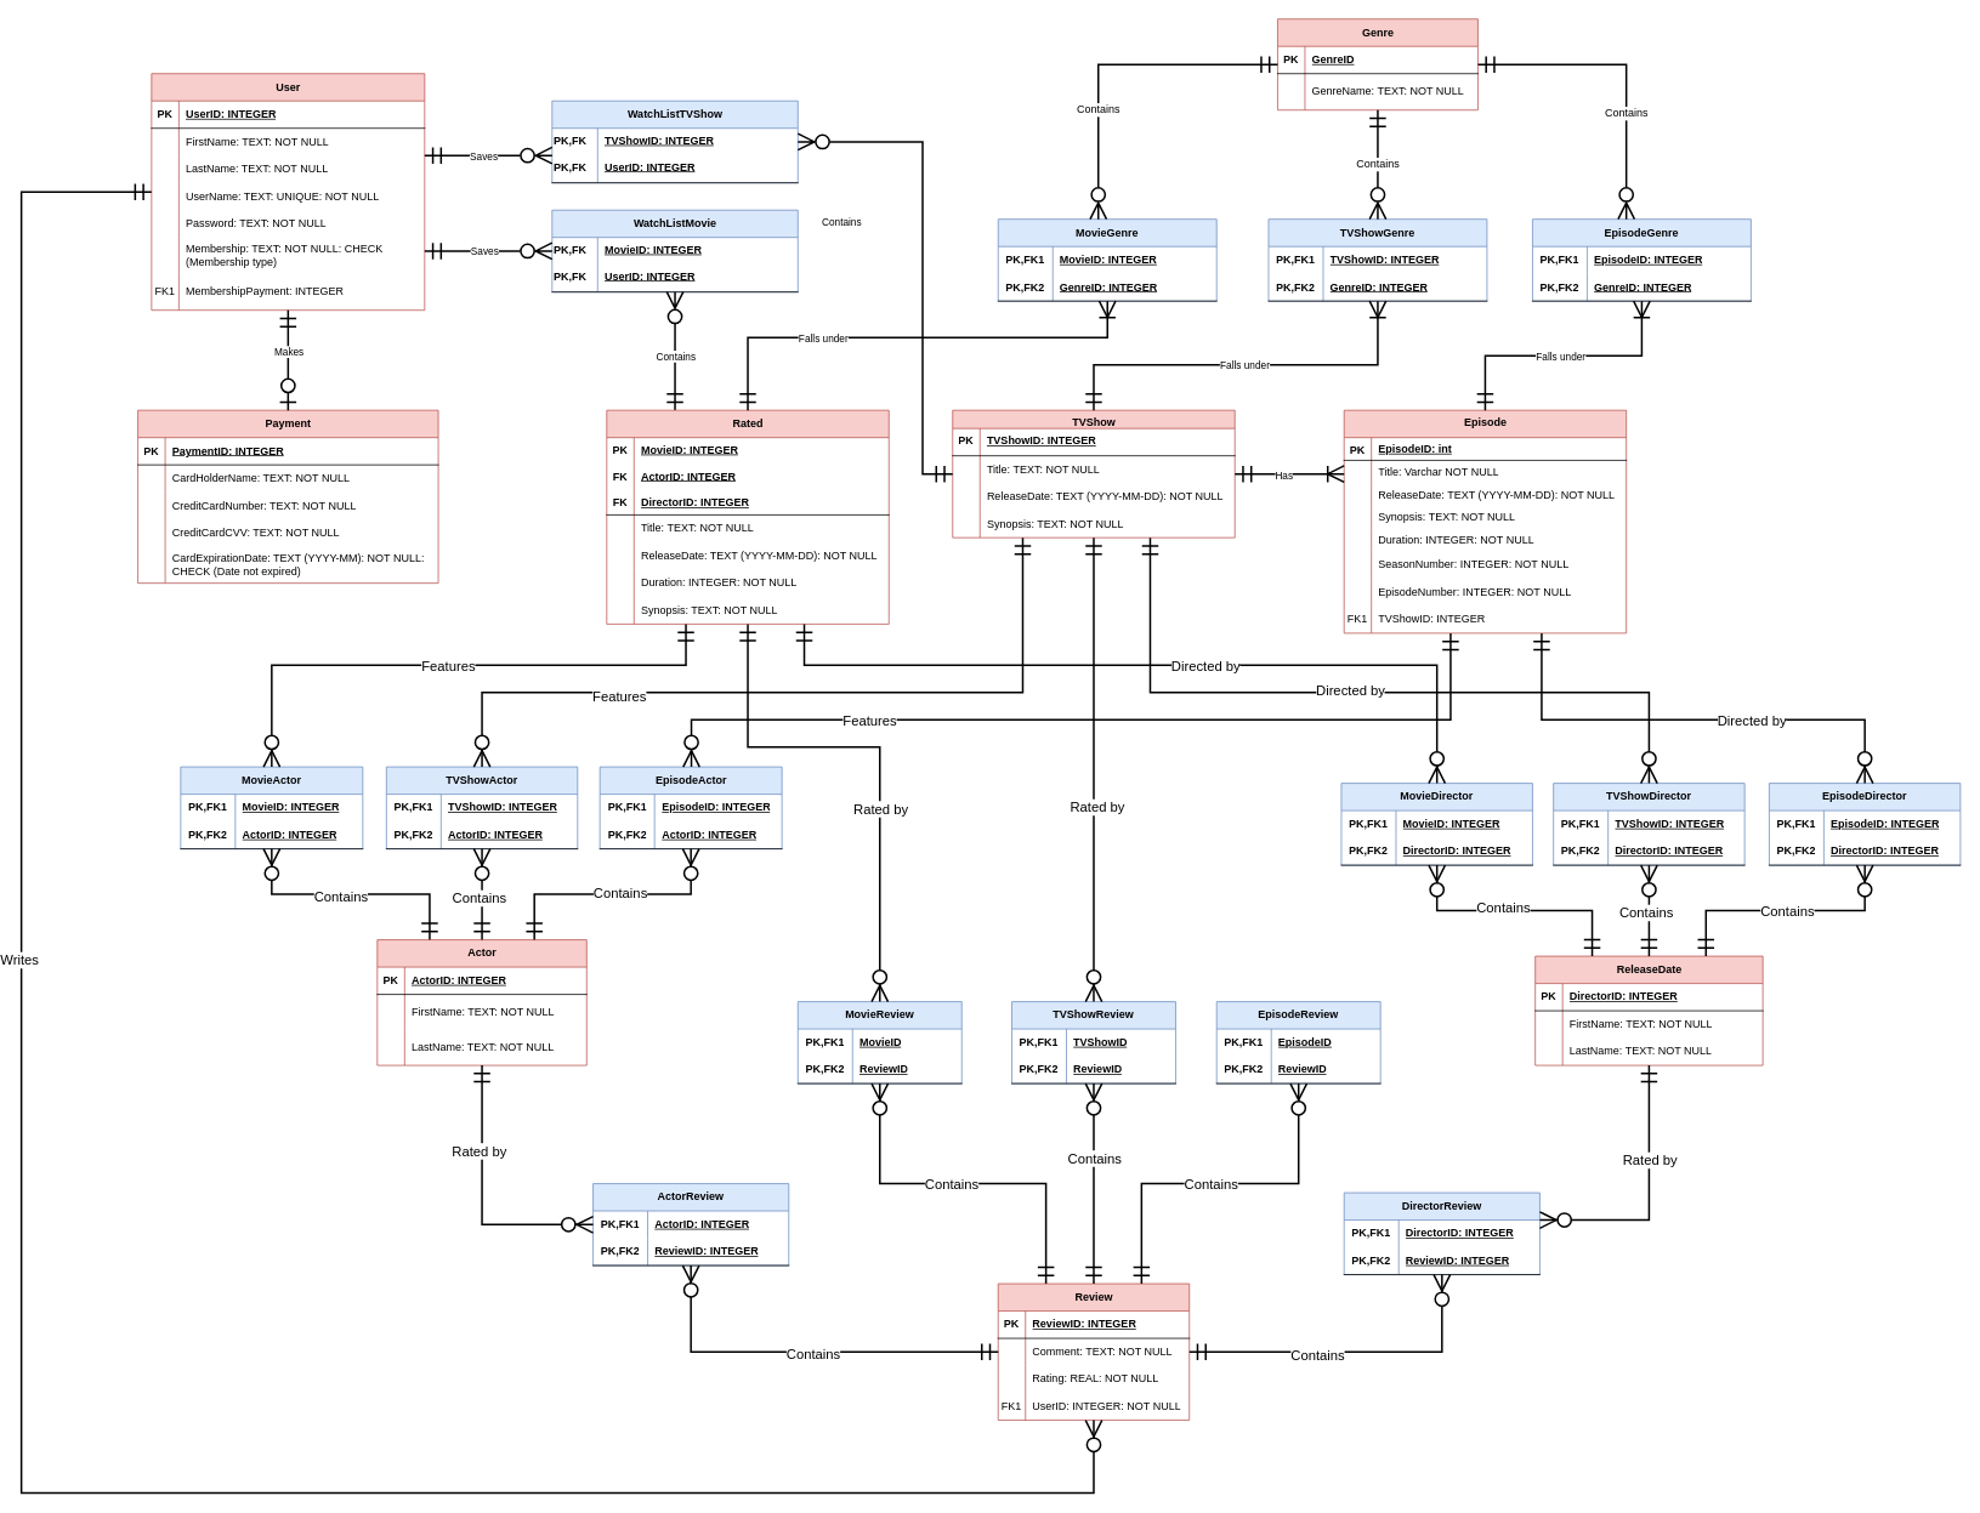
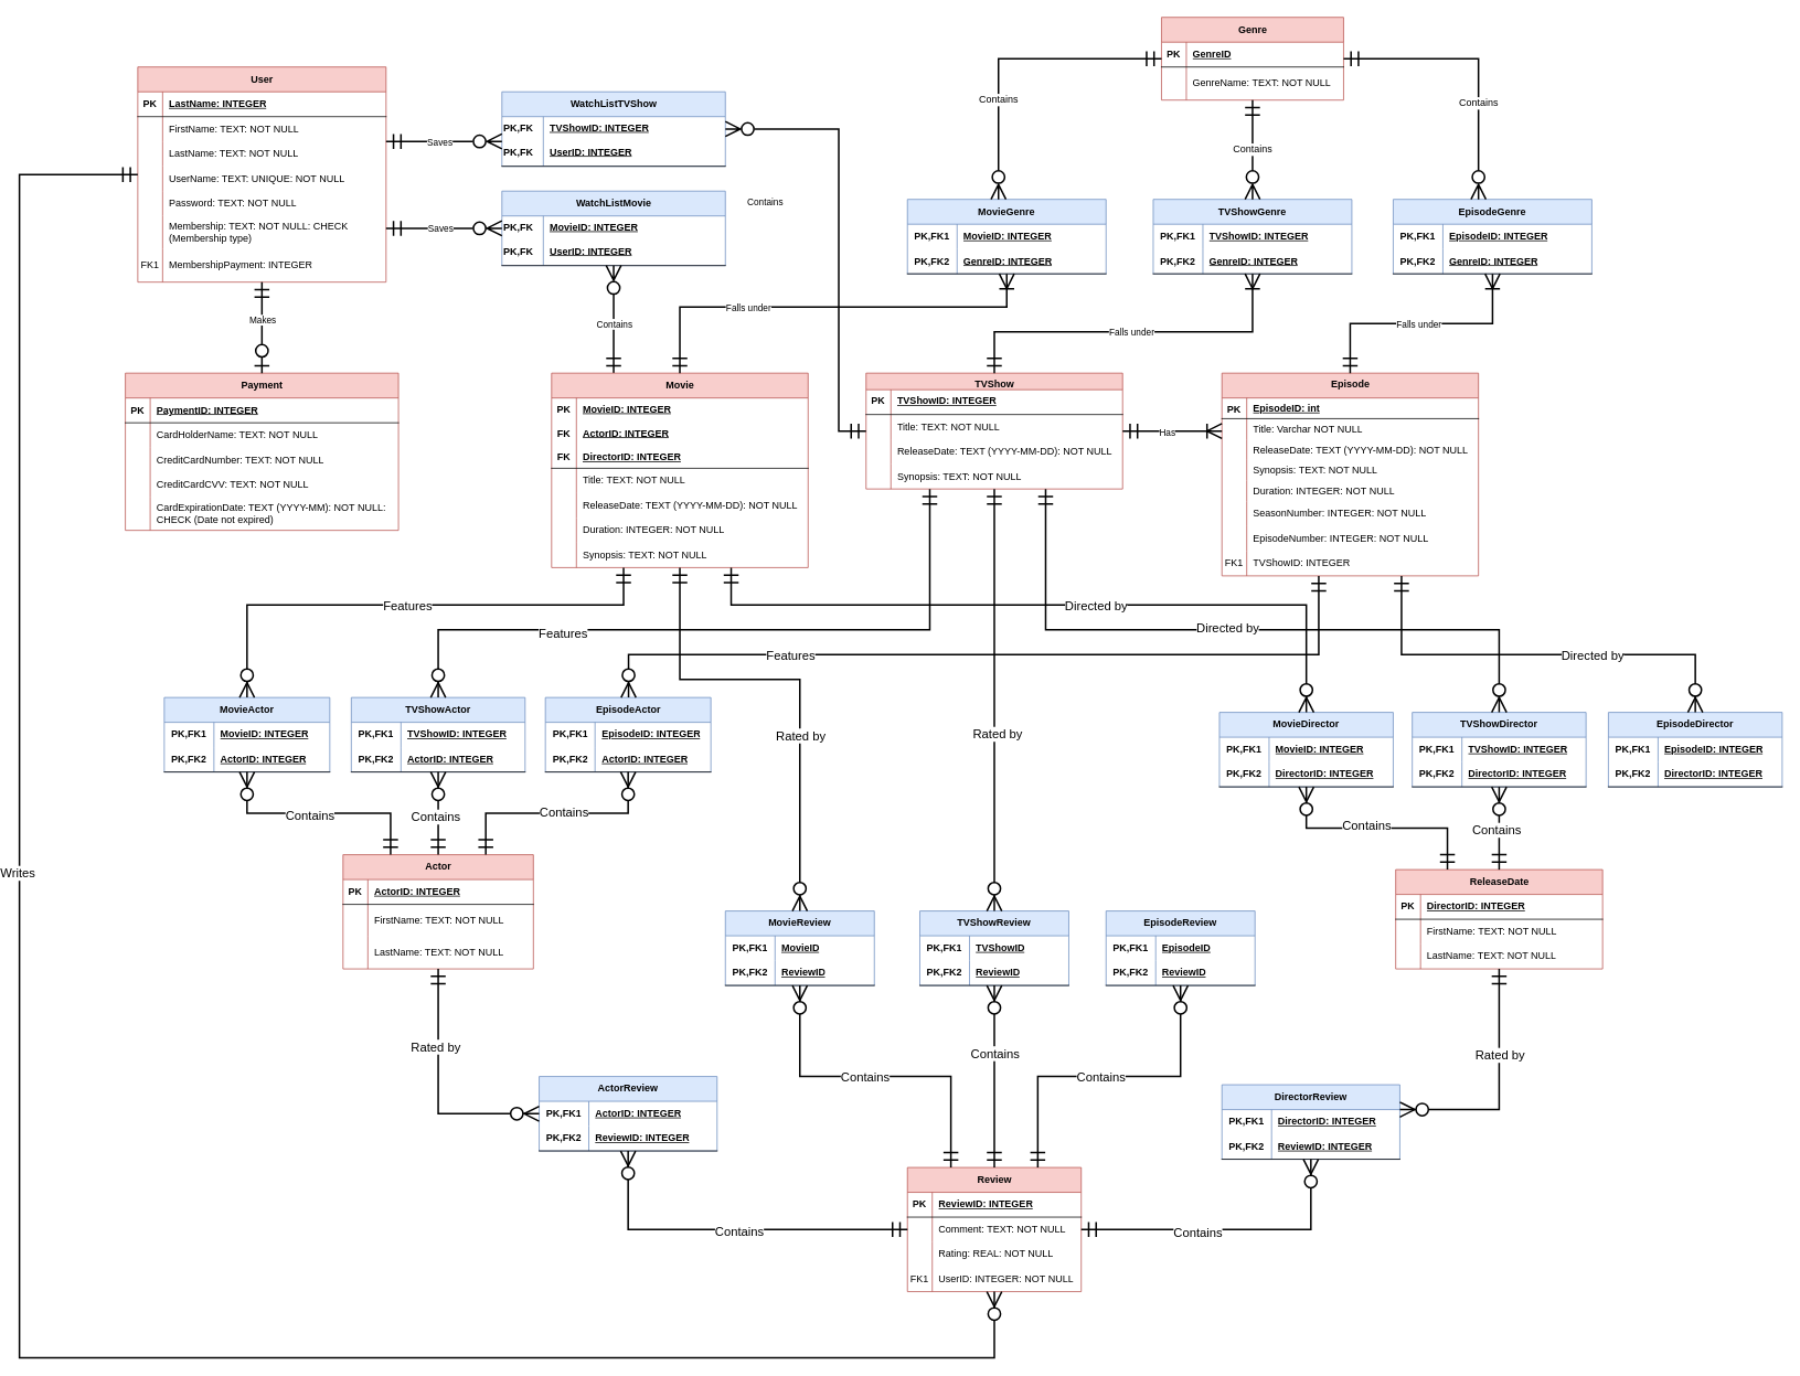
- <mxCell id="5" value="UserID: INTEGER" style="shape=partialRectangle;connectable=0;fillColor=none;top=0;left=0;bottom=0;right=0;align=left;spacingLeft=6;fontStyle=5;overflow=hidden;whiteSpace=wrap;html=1;" parent="3" vertex="1"><mxGeometry x="30" width="270" height="30" as="geometry"><mxRectangle width="270" height="30" as="alternateBounds" /></mxGeometry></mxCell>
+ <mxCell id="5" value="LastName: INTEGER" style="shape=partialRectangle;connectable=0;fillColor=none;top=0;left=0;bottom=0;right=0;align=left;spacingLeft=6;fontStyle=5;overflow=hidden;whiteSpace=wrap;html=1;" parent="3" vertex="1"><mxGeometry x="30" width="270" height="30" as="geometry"><mxRectangle width="270" height="30" as="alternateBounds" /></mxGeometry></mxCell>
- <mxCell id="103" value="Rated" style="shape=table;startSize=30;container=1;collapsible=1;childLayout=tableLayout;fixedRows=1;rowLines=0;fontStyle=1;align=center;resizeLast=1;html=1;fillColor=#f8cecc;strokeColor=#b85450;" parent="1" vertex="1"><mxGeometry x="663" y="450" width="310" height="235" as="geometry" /></mxCell>
+ <mxCell id="103" value="Movie" style="shape=table;startSize=30;container=1;collapsible=1;childLayout=tableLayout;fixedRows=1;rowLines=0;fontStyle=1;align=center;resizeLast=1;html=1;fillColor=#f8cecc;strokeColor=#b85450;" parent="1" vertex="1"><mxGeometry x="663" y="450" width="310" height="235" as="geometry" /></mxCell>
- <mxCell id="199" value="" style="edgeStyle=orthogonalEdgeStyle;fontSize=12;html=1;endArrow=ERzeroToMany;startArrow=ERmandOne;rounded=0;strokeWidth=2;endSize=15;startSize=15;exitX=0.75;exitY=0;exitDx=0;exitDy=0;" parent="1" source="145" target="183" edge="1"><mxGeometry width="100" height="100" relative="1" as="geometry"><mxPoint x="2045" y="1050" as="sourcePoint" /><mxPoint x="1738" y="920" as="targetPoint" /></mxGeometry></mxCell>
- <mxCell id="200" value="&lt;font style=&quot;font-size: 15px;&quot;&gt;Contains&lt;/font&gt;" style="edgeLabel;html=1;align=center;verticalAlign=middle;resizable=0;points=[];" parent="199" vertex="1" connectable="0"><mxGeometry x="0.002" relative="1" as="geometry"><mxPoint x="1" as="offset" /></mxGeometry></mxCell>
